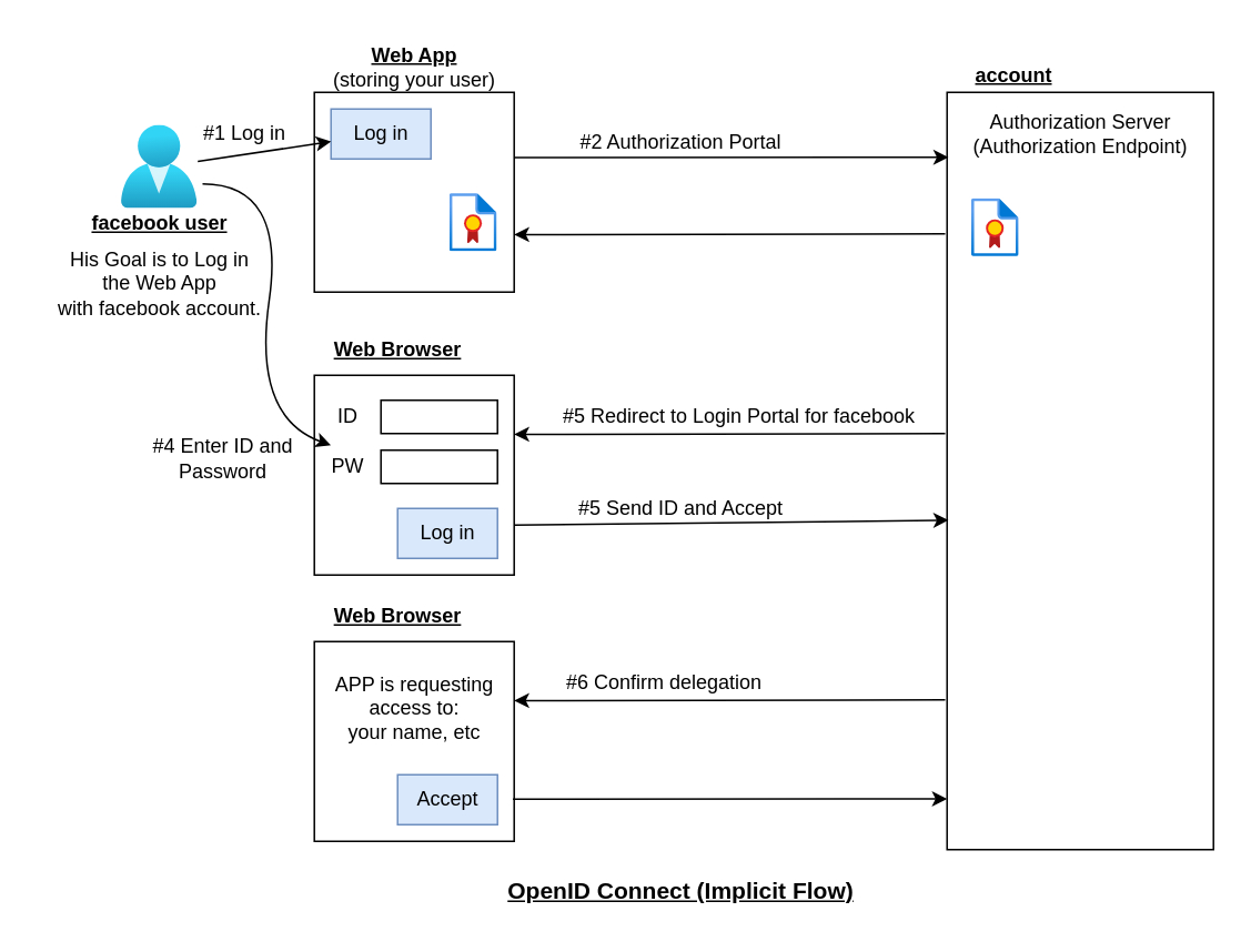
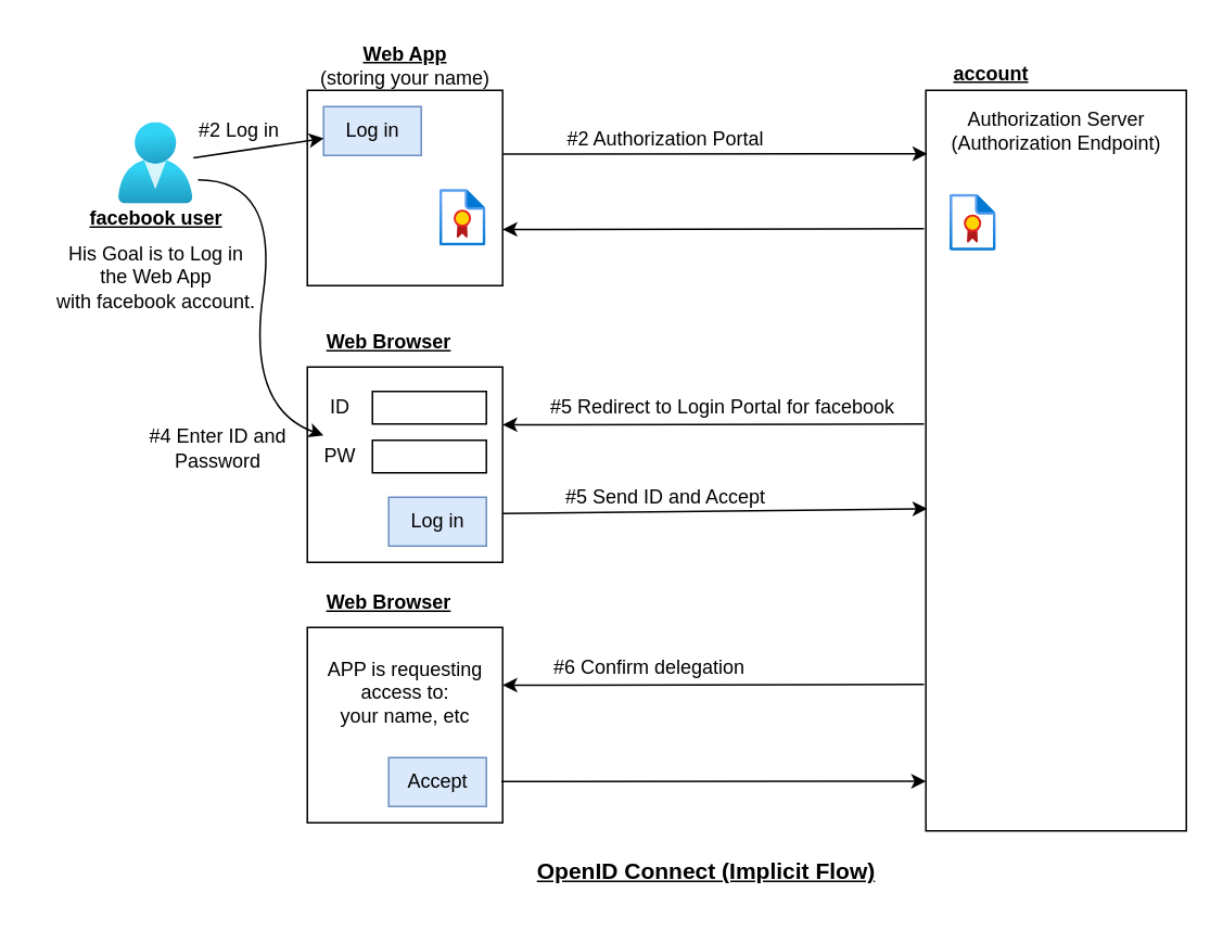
- <mxCell id="4" value="&lt;b&gt;&lt;u&gt;Web App&lt;br&gt;&lt;/u&gt;&lt;/b&gt;(storing your user)" style="text;html=1;align=center;verticalAlign=middle;resizable=0;points=[];autosize=1;strokeColor=none;fillColor=none;" vertex="1" parent="1"><mxGeometry x="183.14" y="20" width="130" height="40" as="geometry" /></mxCell>
+ <mxCell id="4" value="&lt;b&gt;&lt;u&gt;Web App&lt;br&gt;&lt;/u&gt;&lt;/b&gt;(storing your name)" style="text;html=1;align=center;verticalAlign=middle;resizable=0;points=[];autosize=1;strokeColor=none;fillColor=none;" vertex="1" parent="1"><mxGeometry x="183.14" y="20" width="130" height="40" as="geometry" /></mxCell>
- <mxCell id="25" value="#1 Log in" style="text;html=1;align=center;verticalAlign=middle;resizable=0;points=[];autosize=1;strokeColor=none;fillColor=none;" vertex="1" parent="1"><mxGeometry x="111" y="65" width="70" height="30" as="geometry" /></mxCell>
+ <mxCell id="25" value="#2 Log in" style="text;html=1;align=center;verticalAlign=middle;resizable=0;points=[];autosize=1;strokeColor=none;fillColor=none;" vertex="1" parent="1"><mxGeometry x="111" y="65" width="70" height="30" as="geometry" /></mxCell>
- <mxCell id="41" value="&lt;b style=&quot;font-size: 14px;&quot;&gt;&lt;u style=&quot;font-size: 14px;&quot;&gt;OpenID Connect (Implicit Flow)&lt;/u&gt;&lt;/b&gt;" style="text;html=1;align=center;verticalAlign=middle;resizable=0;points=[];autosize=1;strokeColor=none;fillColor=none;fontSize=14;" vertex="1" parent="1"><mxGeometry x="293.14" y="520" width="230" height="30" as="geometry" /></mxCell>
+ <mxCell id="41" value="&lt;b style=&quot;font-size: 14px;&quot;&gt;&lt;u style=&quot;font-size: 14px;&quot;&gt;OpenID Connect (Implicit Flow)&lt;/u&gt;&lt;/b&gt;" style="text;html=1;align=center;verticalAlign=middle;resizable=0;points=[];autosize=1;strokeColor=none;fillColor=none;fontSize=14;" vertex="1" parent="1"><mxGeometry x="318.14" y="520" width="230" height="30" as="geometry" /></mxCell>
